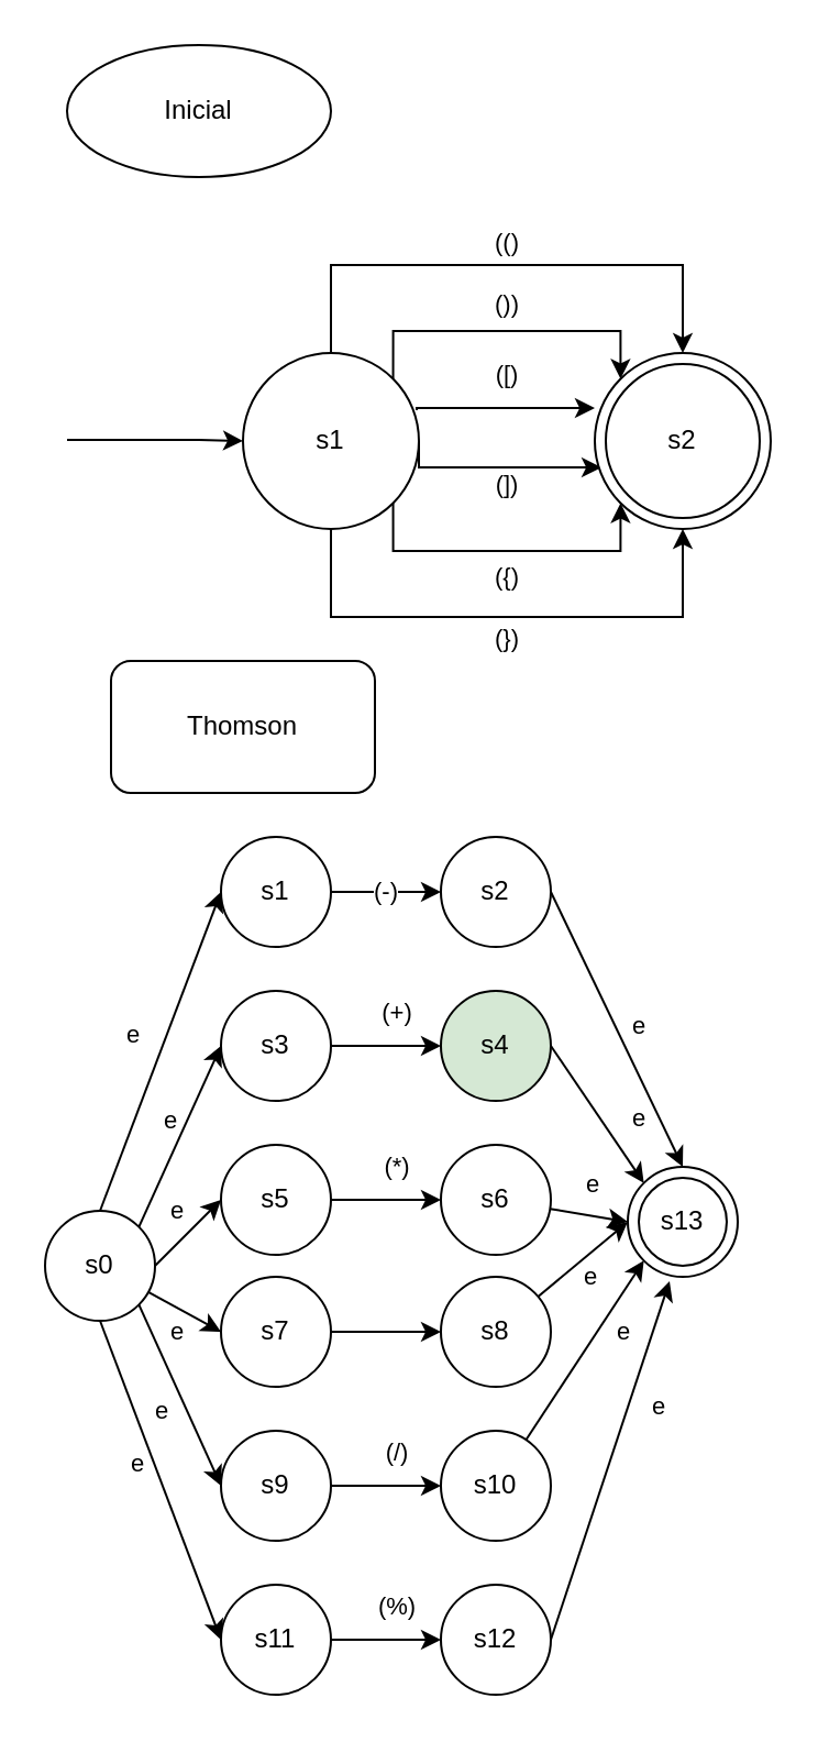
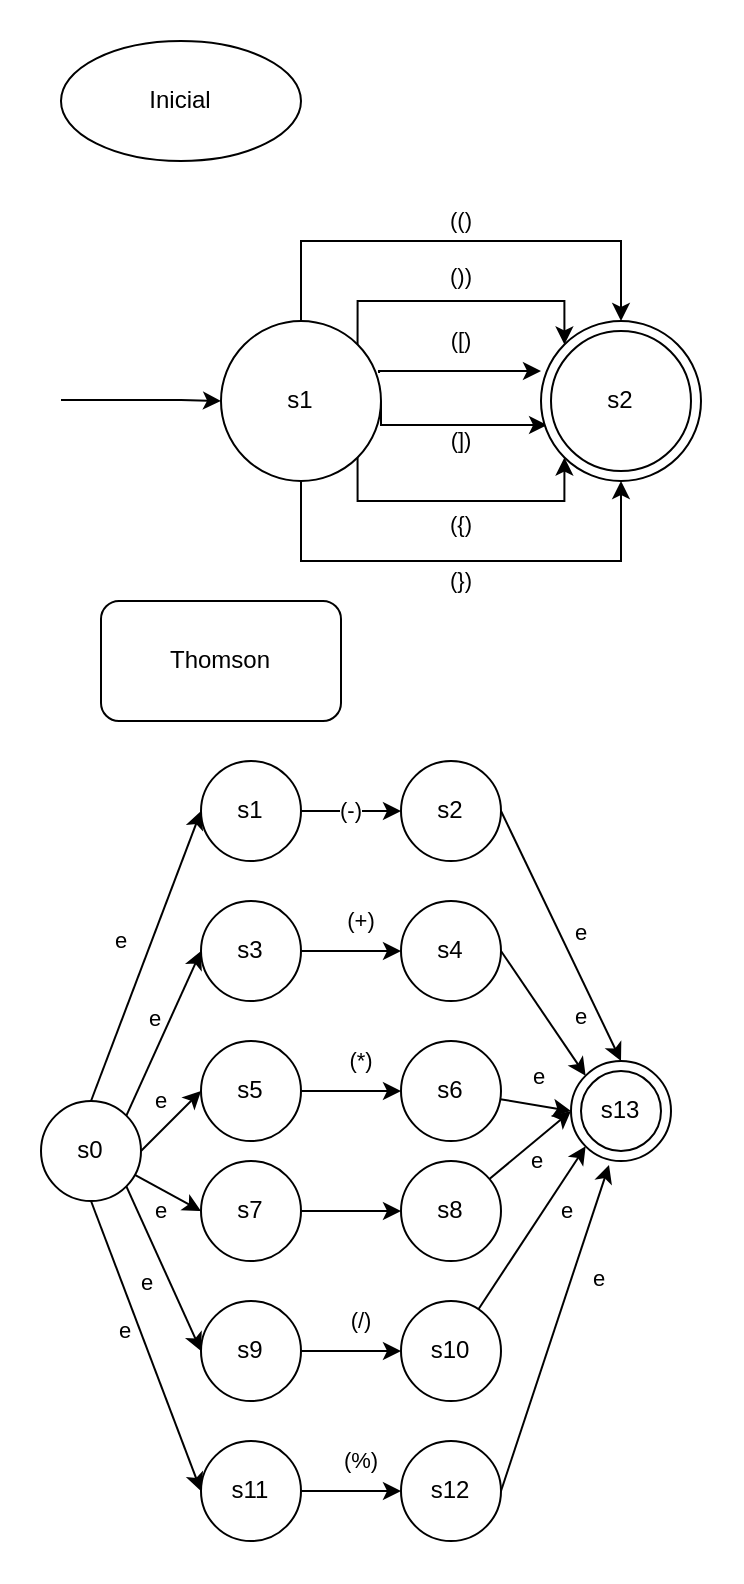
- <mxCell id="34" value="s4" style="ellipse;whiteSpace=wrap;html=1;aspect=fixed;fillColor=#d5e8d4;" vertex="1" parent="1"><mxGeometry x="200" y="450" width="50" height="50" as="geometry" /></mxCell>
+ <mxCell id="34" value="s4" style="ellipse;whiteSpace=wrap;html=1;aspect=fixed;" vertex="1" parent="1"><mxGeometry x="200" y="450" width="50" height="50" as="geometry" /></mxCell>
